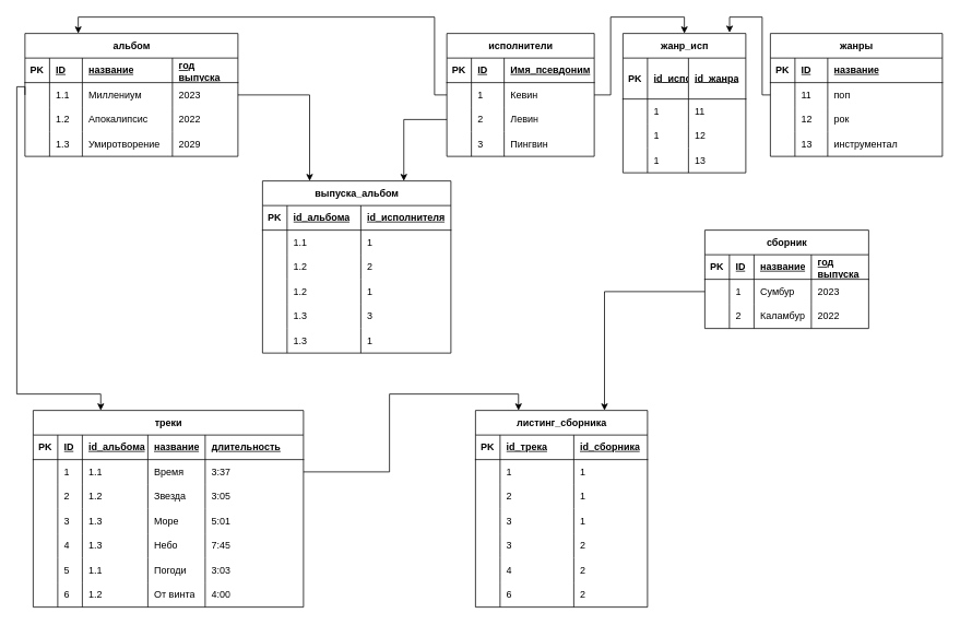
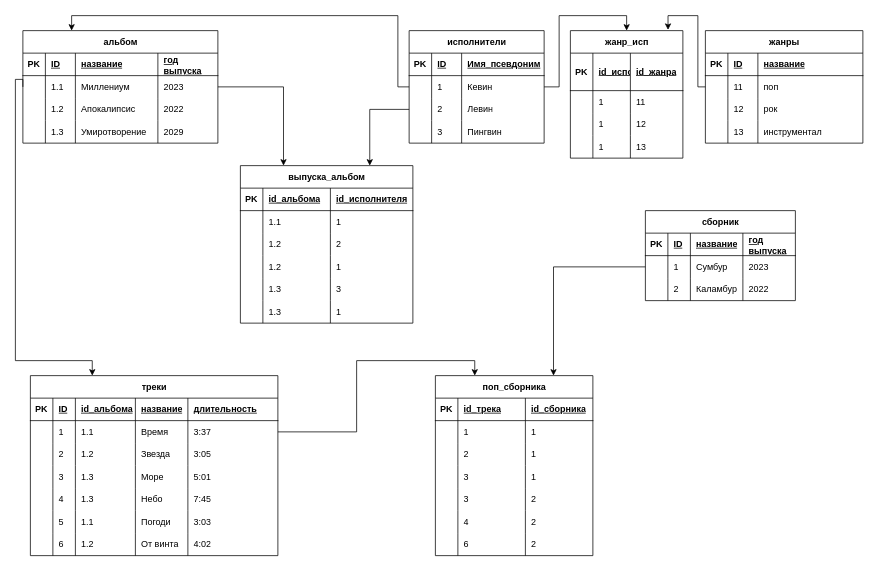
- <mxCell id="118" value="листинг_сборника" style="shape=table;startSize=30;container=1;collapsible=1;childLayout=tableLayout;fixedRows=1;rowLines=0;fontStyle=1;align=center;resizeLast=1;html=1;" parent="1" vertex="1"><mxGeometry x="580" y="500" width="210" height="240" as="geometry" /></mxCell>
+ <mxCell id="118" value="поп_сборника" style="shape=table;startSize=30;container=1;collapsible=1;childLayout=tableLayout;fixedRows=1;rowLines=0;fontStyle=1;align=center;resizeLast=1;html=1;" parent="1" vertex="1"><mxGeometry x="580" y="500" width="210" height="240" as="geometry" /></mxCell>
- <mxCell id="100" value="4:00" style="shape=partialRectangle;connectable=0;fillColor=none;top=0;left=0;bottom=0;right=0;align=left;spacingLeft=6;overflow=hidden;whiteSpace=wrap;html=1;" parent="95" vertex="1"><mxGeometry x="210" width="120" height="30" as="geometry"><mxRectangle width="120" height="30" as="alternateBounds" /></mxGeometry></mxCell>
+ <mxCell id="100" value="4:02" style="shape=partialRectangle;connectable=0;fillColor=none;top=0;left=0;bottom=0;right=0;align=left;spacingLeft=6;overflow=hidden;whiteSpace=wrap;html=1;" parent="95" vertex="1"><mxGeometry x="210" width="120" height="30" as="geometry"><mxRectangle width="120" height="30" as="alternateBounds" /></mxGeometry></mxCell>
